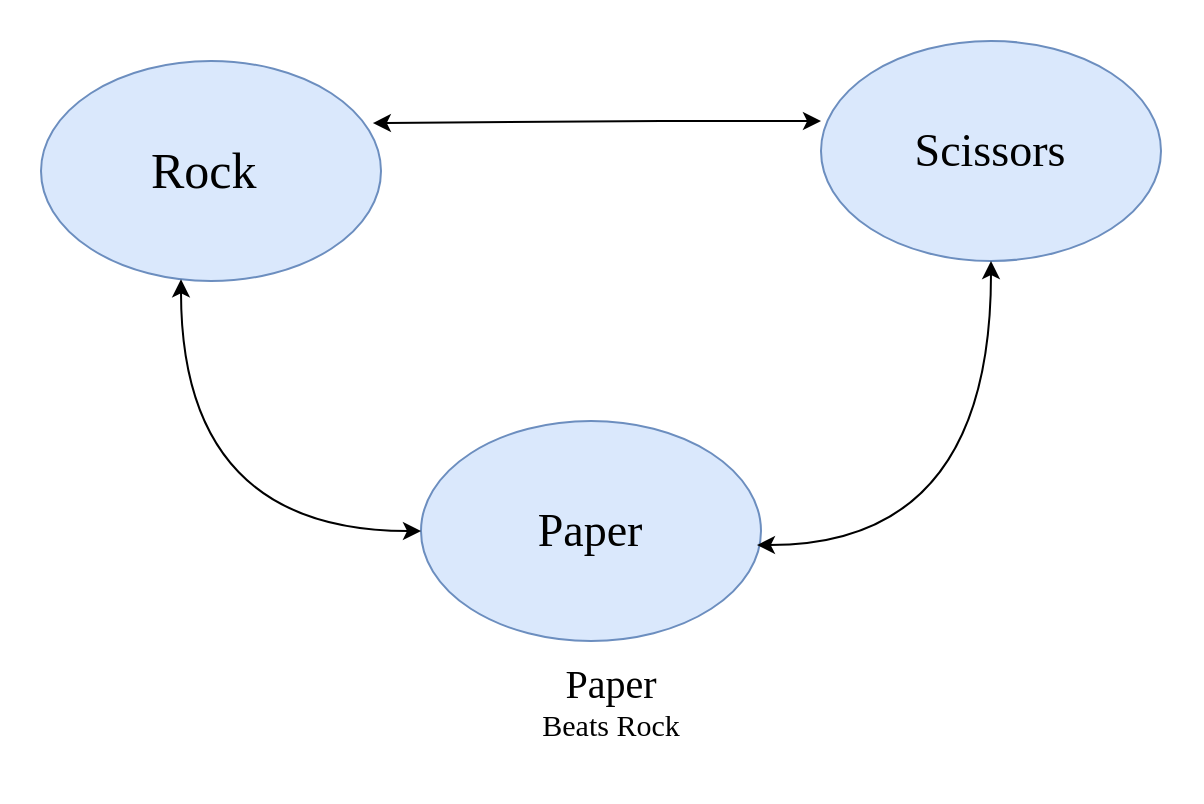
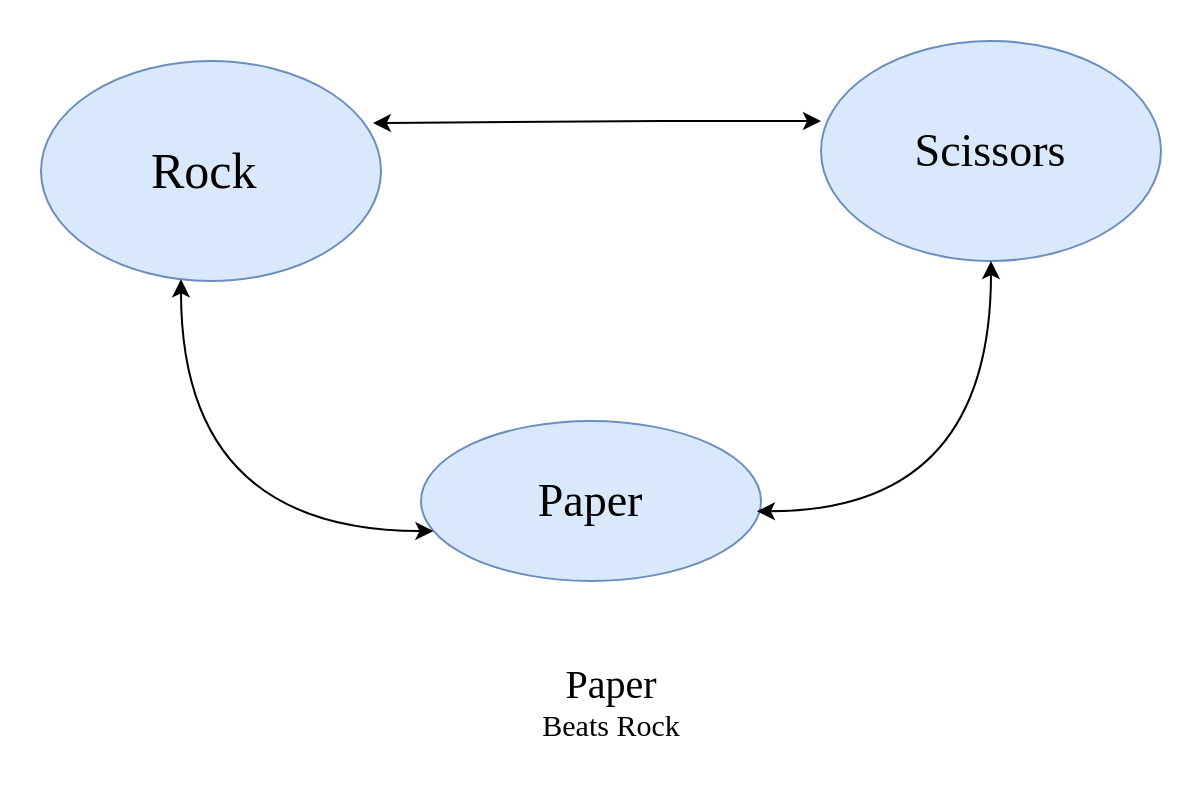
- <mxCell id="4" value="&lt;font style=&quot;font-size: 23px;&quot; face=&quot;Comic Sans MS&quot;&gt;Paper&lt;/font&gt;" style="ellipse;whiteSpace=wrap;html=1;fillColor=#dae8fc;strokeColor=#6c8ebf;" vertex="1" parent="1"><mxGeometry x="210" y="210" width="170" height="110" as="geometry" /></mxCell>
+ <mxCell id="4" value="&lt;font style=&quot;font-size: 23px;&quot; face=&quot;Comic Sans MS&quot;&gt;Paper&lt;/font&gt;" style="ellipse;whiteSpace=wrap;html=1;fillColor=#dae8fc;strokeColor=#6c8ebf;" vertex="1" parent="1"><mxGeometry x="210" y="210" width="170" height="80" as="geometry" /></mxCell>
